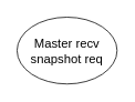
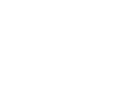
- <mxCell id="2" value="&lt;font style=&quot;font-size: 15px&quot;&gt;Master recv&lt;br&gt;snapshot req&lt;/font&gt;" style="ellipse;whiteSpace=wrap;html=1;" vertex="1" parent="1"><mxGeometry x="20" y="20" width="120" height="80" as="geometry" /></mxCell>
